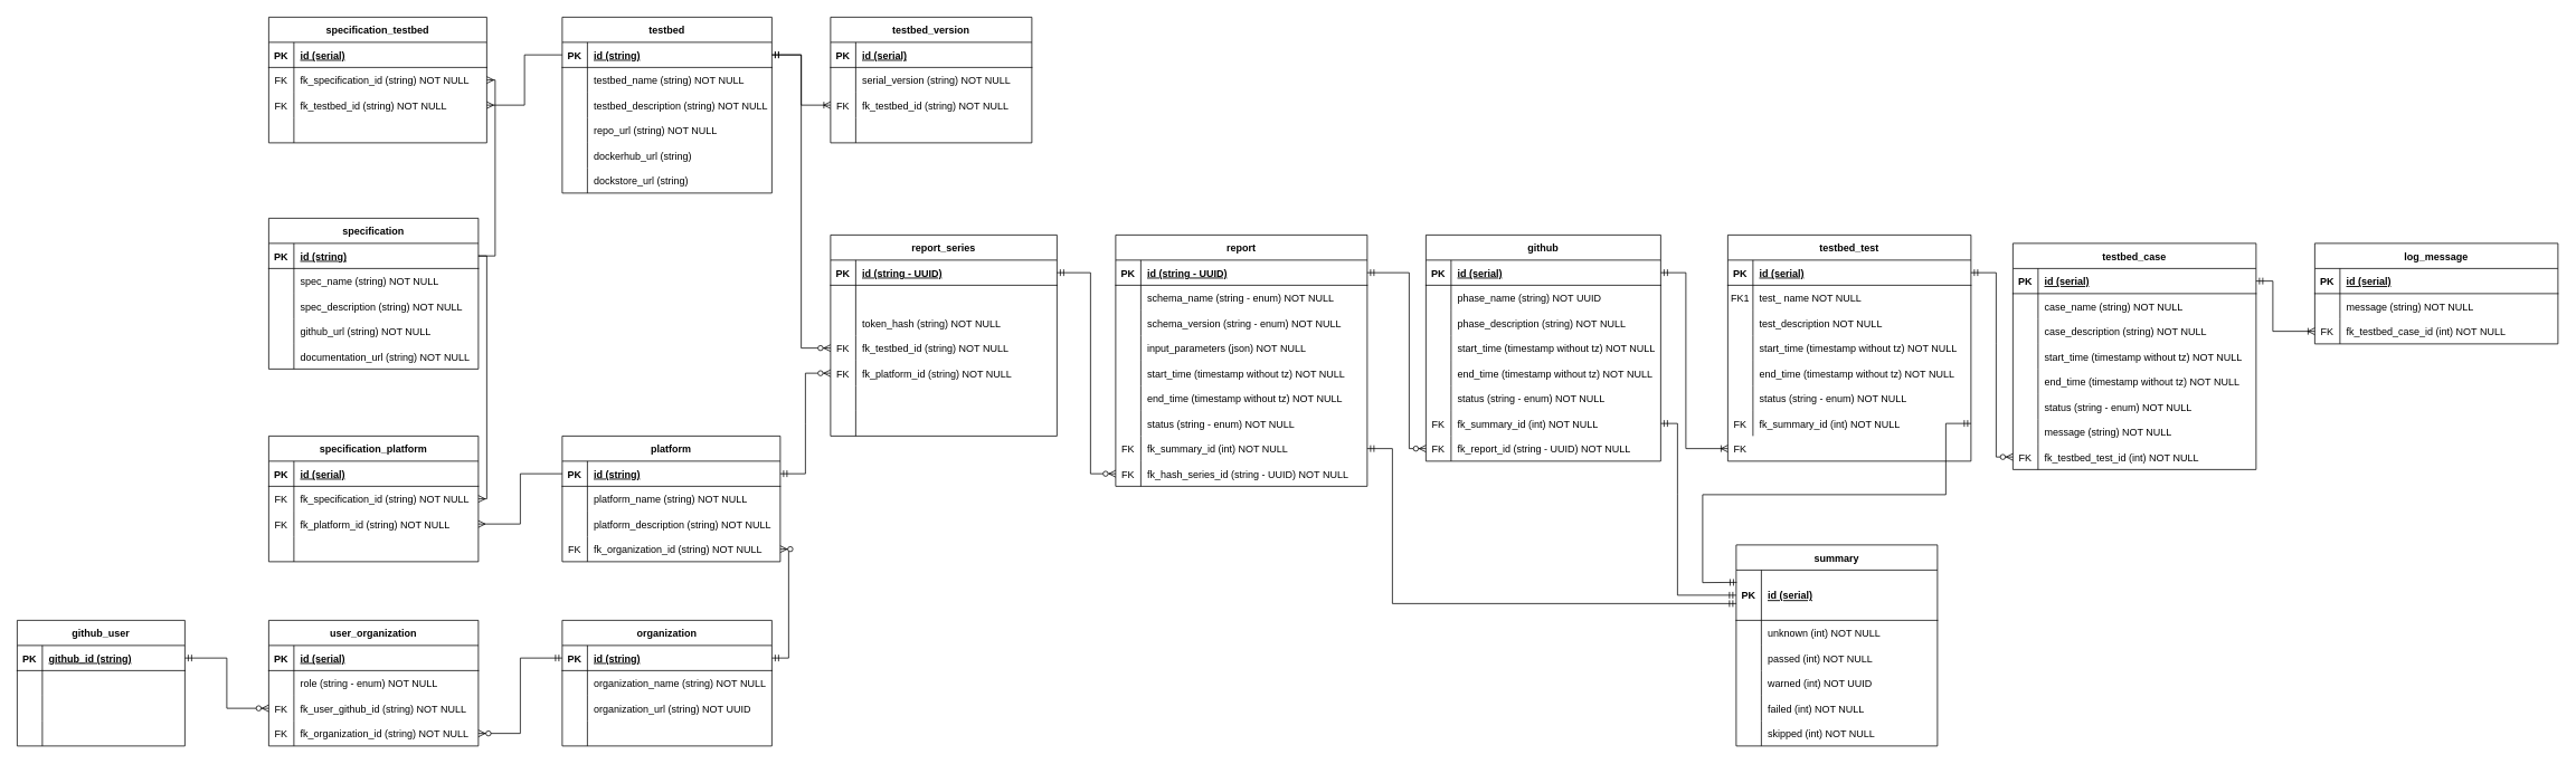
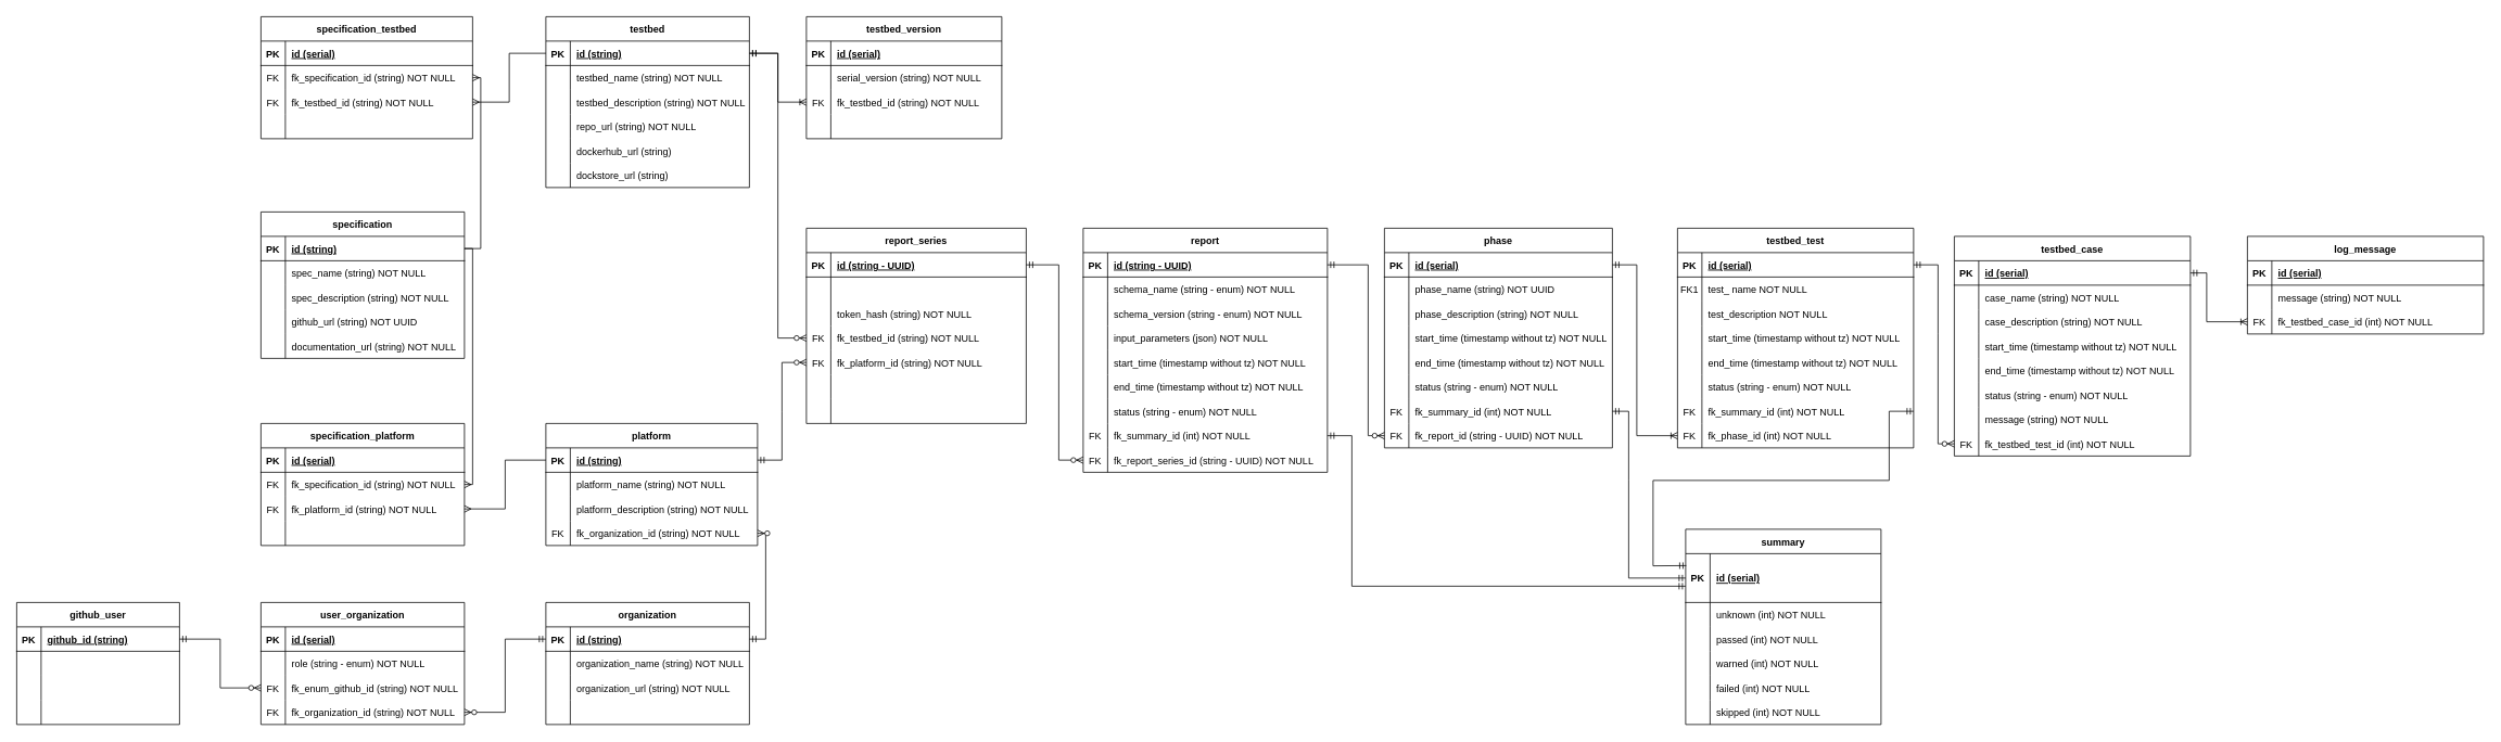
- <mxCell id="2" value="github" style="shape=table;startSize=30;container=1;collapsible=1;childLayout=tableLayout;fixedRows=1;rowLines=0;fontStyle=1;align=center;resizeLast=1;" parent="1" vertex="1"><mxGeometry x="1700" y="280" width="280" height="270" as="geometry" /></mxCell>
+ <mxCell id="2" value="phase" style="shape=table;startSize=30;container=1;collapsible=1;childLayout=tableLayout;fixedRows=1;rowLines=0;fontStyle=1;align=center;resizeLast=1;" parent="1" vertex="1"><mxGeometry x="1700" y="280" width="280" height="270" as="geometry" /></mxCell>
- <mxCell id="234" value="github_url (string) NOT NULL" style="shape=partialRectangle;connectable=0;fillColor=none;top=0;left=0;bottom=0;right=0;align=left;spacingLeft=6;overflow=hidden;" parent="232" vertex="1"><mxGeometry x="30" width="220" height="30" as="geometry"><mxRectangle width="220" height="30" as="alternateBounds" /></mxGeometry></mxCell>
+ <mxCell id="234" value="github_url (string) NOT UUID" style="shape=partialRectangle;connectable=0;fillColor=none;top=0;left=0;bottom=0;right=0;align=left;spacingLeft=6;overflow=hidden;" parent="232" vertex="1"><mxGeometry x="30" width="220" height="30" as="geometry"><mxRectangle width="220" height="30" as="alternateBounds" /></mxGeometry></mxCell>
+ <mxCell id="123" value="fk_phase_id (int) NOT NULL" style="shape=partialRectangle;overflow=hidden;connectable=0;fillColor=none;top=0;left=0;bottom=0;right=0;align=left;spacingLeft=6;" parent="121" vertex="1"><mxGeometry x="30" width="260" height="30" as="geometry"><mxRectangle width="260" height="30" as="alternateBounds" /></mxGeometry></mxCell>
- <mxCell id="54" value="fk_hash_series_id (string - UUID) NOT NULL" style="shape=partialRectangle;overflow=hidden;connectable=0;fillColor=none;top=0;left=0;bottom=0;right=0;align=left;spacingLeft=6;" parent="52" vertex="1"><mxGeometry x="30" width="270" height="30" as="geometry"><mxRectangle width="270" height="30" as="alternateBounds" /></mxGeometry></mxCell>
+ <mxCell id="54" value="fk_report_series_id (string - UUID) NOT NULL" style="shape=partialRectangle;overflow=hidden;connectable=0;fillColor=none;top=0;left=0;bottom=0;right=0;align=left;spacingLeft=6;" parent="52" vertex="1"><mxGeometry x="30" width="270" height="30" as="geometry"><mxRectangle width="270" height="30" as="alternateBounds" /></mxGeometry></mxCell>
- <mxCell id="92" value="warned (int) NOT UUID" style="shape=partialRectangle;overflow=hidden;connectable=0;fillColor=none;top=0;left=0;bottom=0;right=0;align=left;spacingLeft=6;" parent="90" vertex="1"><mxGeometry x="30" width="210" height="30" as="geometry"><mxRectangle width="210" height="30" as="alternateBounds" /></mxGeometry></mxCell>
+ <mxCell id="92" value="warned (int) NOT NULL" style="shape=partialRectangle;overflow=hidden;connectable=0;fillColor=none;top=0;left=0;bottom=0;right=0;align=left;spacingLeft=6;" parent="90" vertex="1"><mxGeometry x="30" width="210" height="30" as="geometry"><mxRectangle width="210" height="30" as="alternateBounds" /></mxGeometry></mxCell>
- <mxCell id="293" value="fk_user_github_id (string) NOT NULL" style="shape=partialRectangle;connectable=0;fillColor=none;top=0;left=0;bottom=0;right=0;align=left;spacingLeft=6;overflow=hidden;" parent="291" vertex="1"><mxGeometry x="30" width="220" height="30" as="geometry"><mxRectangle width="220" height="30" as="alternateBounds" /></mxGeometry></mxCell>
+ <mxCell id="293" value="fk_enum_github_id (string) NOT NULL" style="shape=partialRectangle;connectable=0;fillColor=none;top=0;left=0;bottom=0;right=0;align=left;spacingLeft=6;overflow=hidden;" parent="291" vertex="1"><mxGeometry x="30" width="220" height="30" as="geometry"><mxRectangle width="220" height="30" as="alternateBounds" /></mxGeometry></mxCell>
- <mxCell id="217" value="organization_url (string) NOT UUID" style="shape=partialRectangle;connectable=0;fillColor=none;top=0;left=0;bottom=0;right=0;align=left;spacingLeft=6;overflow=hidden;" parent="215" vertex="1"><mxGeometry x="30" width="220" height="30" as="geometry"><mxRectangle width="220" height="30" as="alternateBounds" /></mxGeometry></mxCell>
+ <mxCell id="217" value="organization_url (string) NOT NULL" style="shape=partialRectangle;connectable=0;fillColor=none;top=0;left=0;bottom=0;right=0;align=left;spacingLeft=6;overflow=hidden;" parent="215" vertex="1"><mxGeometry x="30" width="220" height="30" as="geometry"><mxRectangle width="220" height="30" as="alternateBounds" /></mxGeometry></mxCell>
